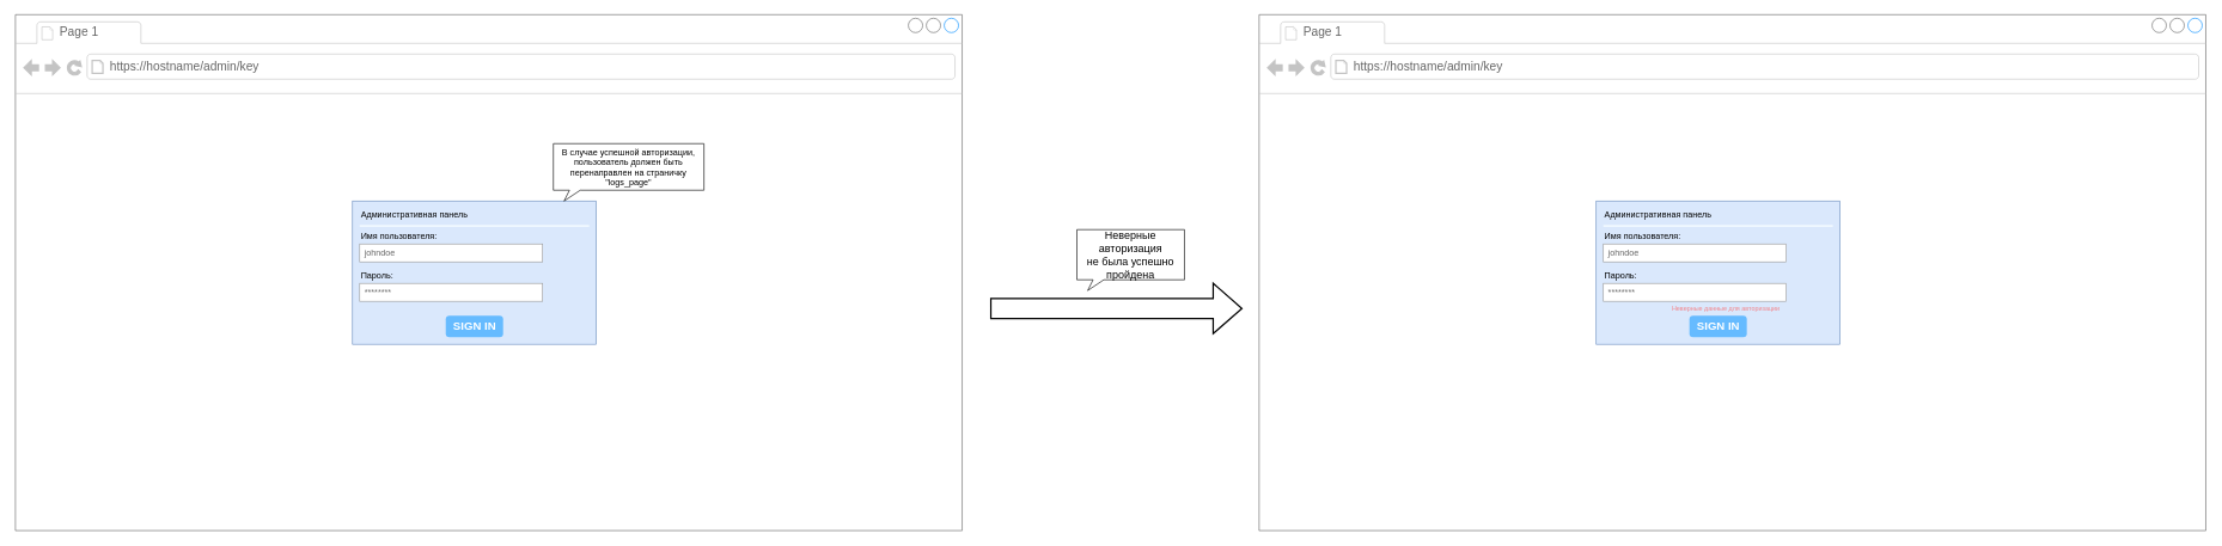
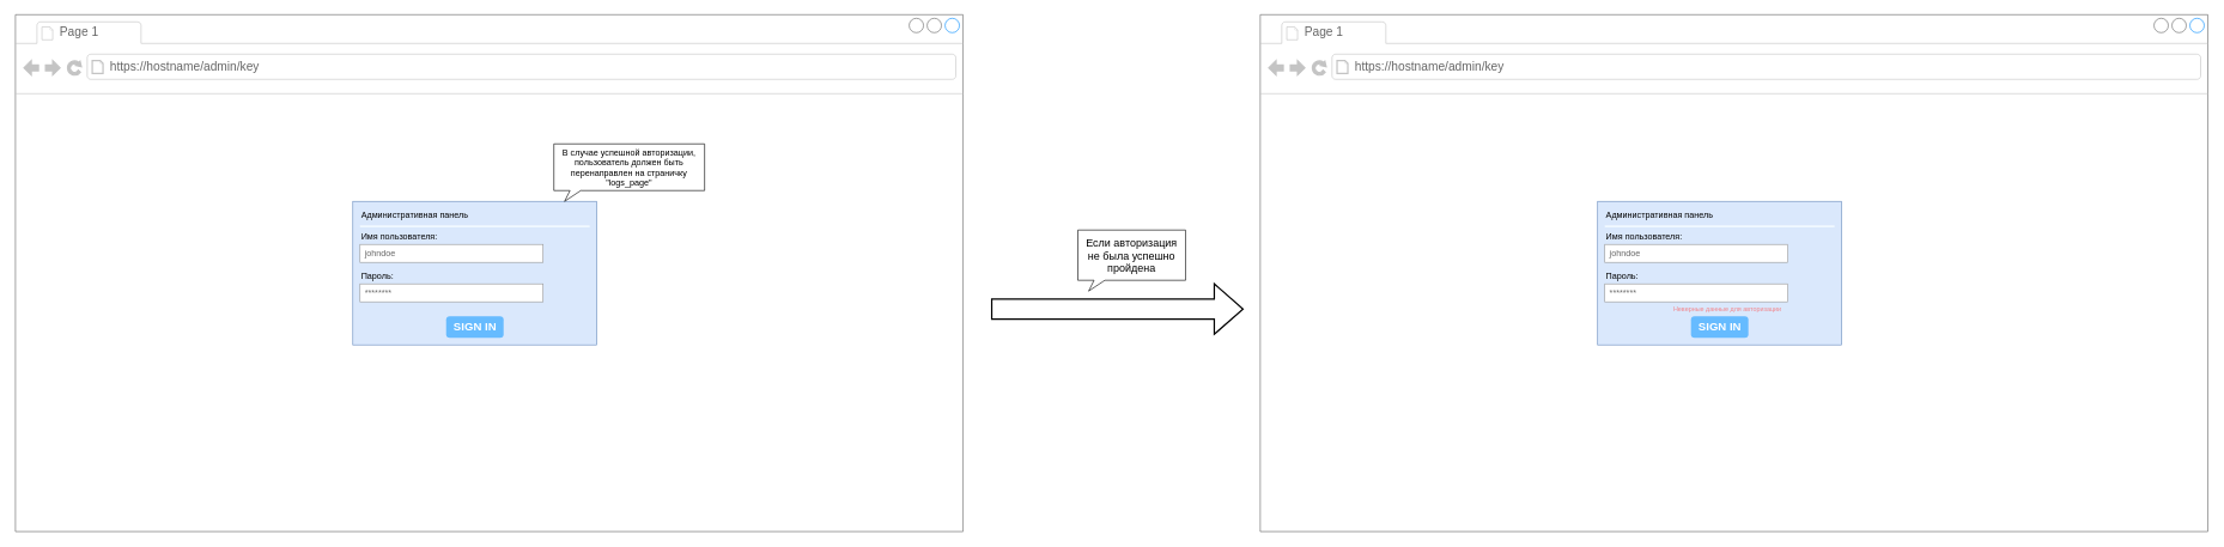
- <mxCell id="16" value="&lt;font style=&quot;font-size: 15px;&quot;&gt;Неверные авторизация&lt;/font&gt;&lt;div style=&quot;font-size: 15px;&quot;&gt;&lt;font style=&quot;font-size: 15px;&quot;&gt;не была успешно&lt;/font&gt;&lt;/div&gt;&lt;div style=&quot;font-size: 15px;&quot;&gt;&lt;font style=&quot;font-size: 15px;&quot;&gt;пройдена&lt;/font&gt;&lt;/div&gt;" style="whiteSpace=wrap;html=1;shape=mxgraph.basic.rectCallout;dx=30;dy=15;boundedLbl=1;" parent="1" vertex="1"><mxGeometry x="1500" y="320" width="150" height="85" as="geometry" /></mxCell>
+ <mxCell id="16" value="&lt;font style=&quot;font-size: 15px;&quot;&gt;Если авторизация&lt;/font&gt;&lt;div style=&quot;font-size: 15px;&quot;&gt;&lt;font style=&quot;font-size: 15px;&quot;&gt;не была успешно&lt;/font&gt;&lt;/div&gt;&lt;div style=&quot;font-size: 15px;&quot;&gt;&lt;font style=&quot;font-size: 15px;&quot;&gt;пройдена&lt;/font&gt;&lt;/div&gt;" style="whiteSpace=wrap;html=1;shape=mxgraph.basic.rectCallout;dx=30;dy=15;boundedLbl=1;" parent="1" vertex="1"><mxGeometry x="1500" y="320" width="150" height="85" as="geometry" /></mxCell>
